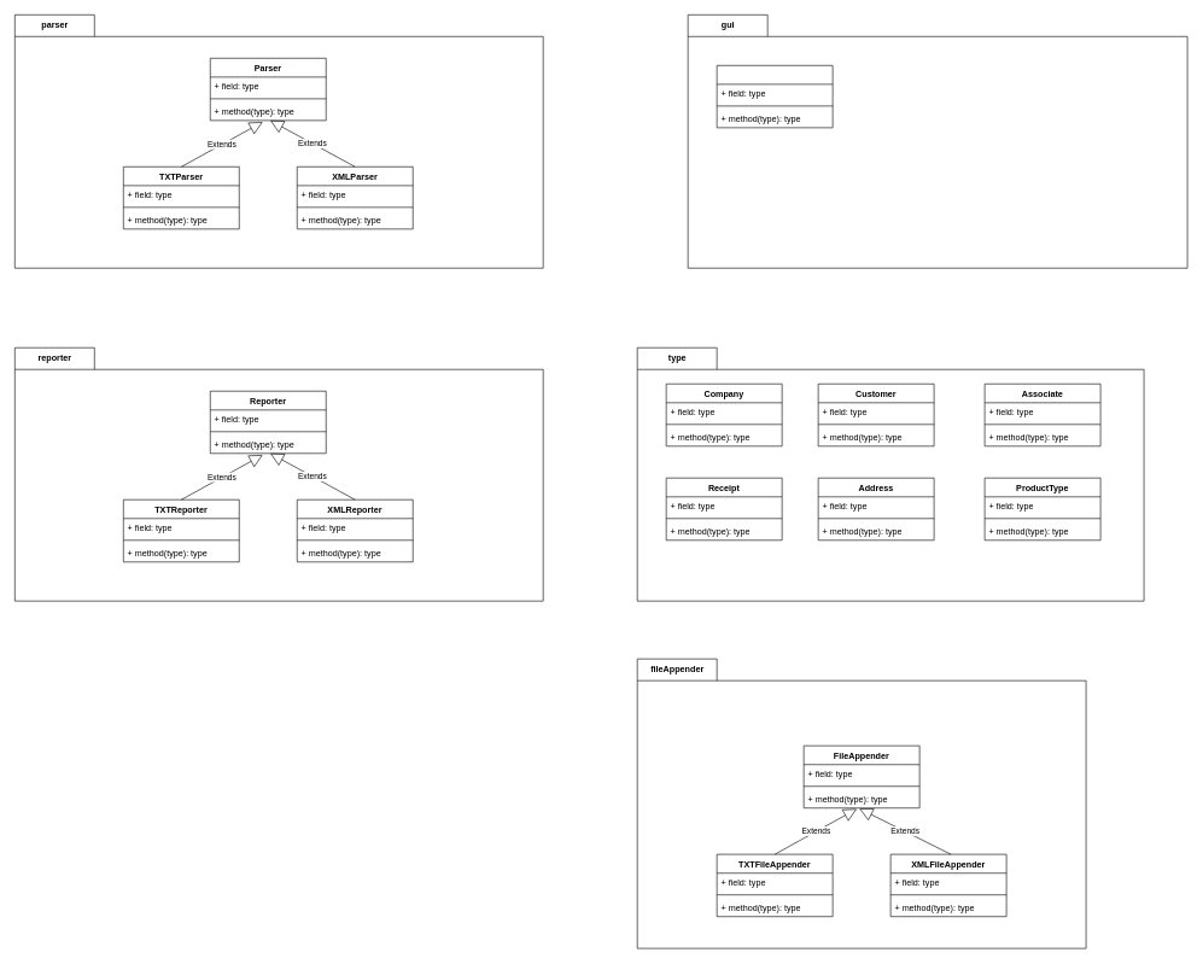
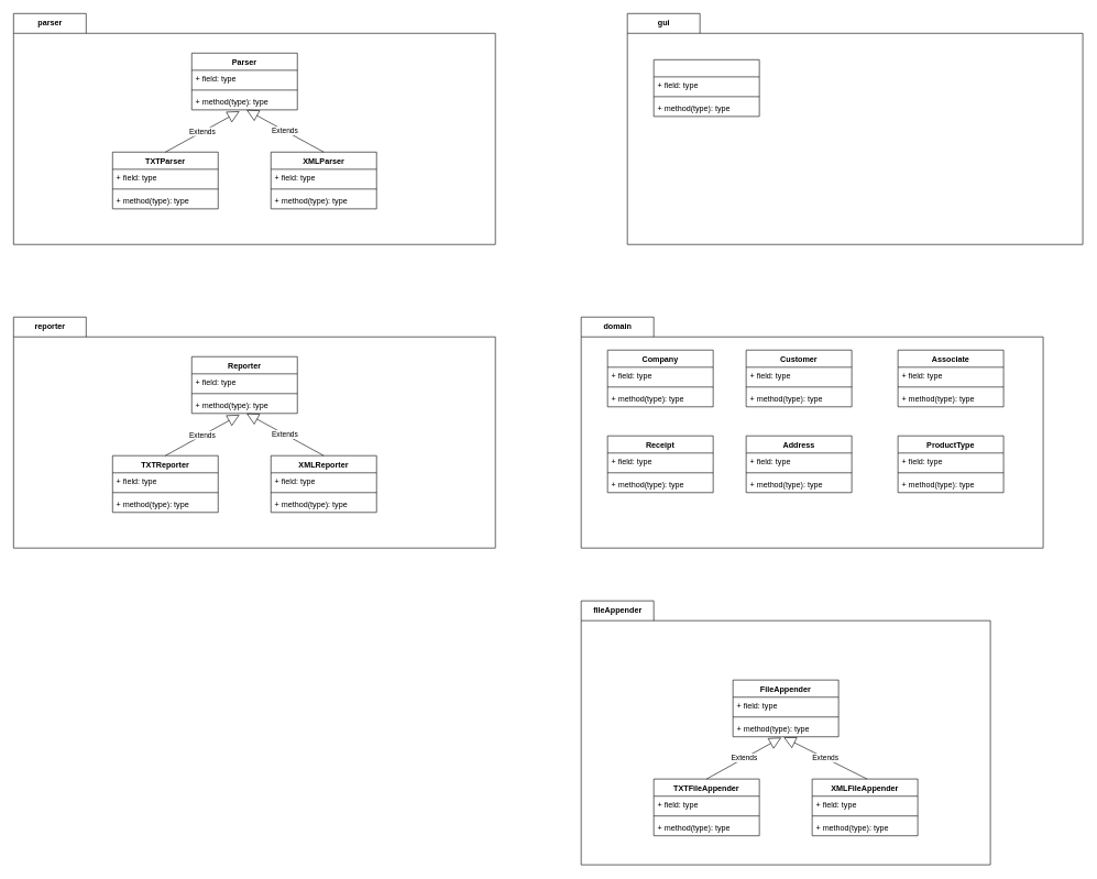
- <mxCell id="37" value="type" style="shape=folder;fontStyle=1;tabWidth=110;tabHeight=30;tabPosition=left;html=1;boundedLbl=1;labelInHeader=1;container=1;collapsible=0;recursiveResize=0;" parent="1" vertex="1"><mxGeometry x="880" y="480" width="700" height="350" as="geometry" /></mxCell>
+ <mxCell id="37" value="domain" style="shape=folder;fontStyle=1;tabWidth=110;tabHeight=30;tabPosition=left;html=1;boundedLbl=1;labelInHeader=1;container=1;collapsible=0;recursiveResize=0;" parent="1" vertex="1"><mxGeometry x="880" y="480" width="700" height="350" as="geometry" /></mxCell>
